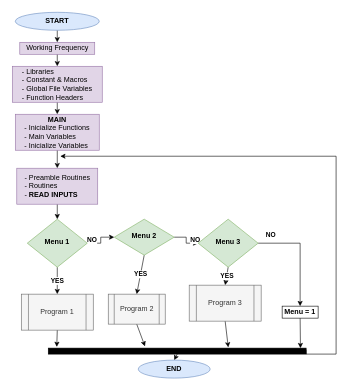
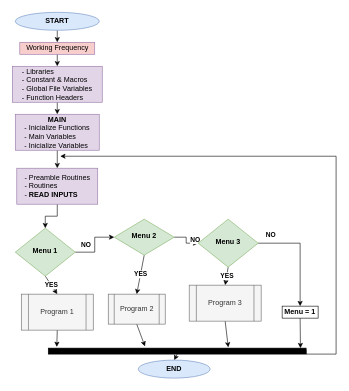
- <mxCell id="11" value="Working Frequency" style="rounded=0;whiteSpace=wrap;html=1;fillColor=#e1d5e7;strokeColor=#9673a6;" vertex="1" parent="1"><mxGeometry x="32.5" y="70" width="125" height="20" as="geometry" /></mxCell>
+ <mxCell id="11" value="Working Frequency" style="rounded=0;whiteSpace=wrap;html=1;fillColor=#f8cecc;strokeColor=#9673a6;" vertex="1" parent="1"><mxGeometry x="32.5" y="70" width="125" height="20" as="geometry" /></mxCell>
- <mxCell id="7" value="&lt;b&gt;Menu 1&lt;/b&gt;" style="rhombus;whiteSpace=wrap;html=1;shadow=0;fontFamily=Helvetica;fontSize=12;align=center;strokeWidth=1;spacing=6;spacingTop=-4;fillColor=#d5e8d4;strokeColor=#82b366;" parent="1" vertex="1"><mxGeometry x="45" y="365" width="100" height="80" as="geometry" /></mxCell>
+ <mxCell id="7" value="&lt;b&gt;Menu 1&lt;/b&gt;" style="rhombus;whiteSpace=wrap;html=1;shadow=0;fontFamily=Helvetica;fontSize=12;align=center;strokeWidth=1;spacing=6;spacingTop=-4;fillColor=#d5e8d4;strokeColor=#82b366;" parent="1" vertex="1"><mxGeometry x="25" y="380" width="100" height="80" as="geometry" /></mxCell>
